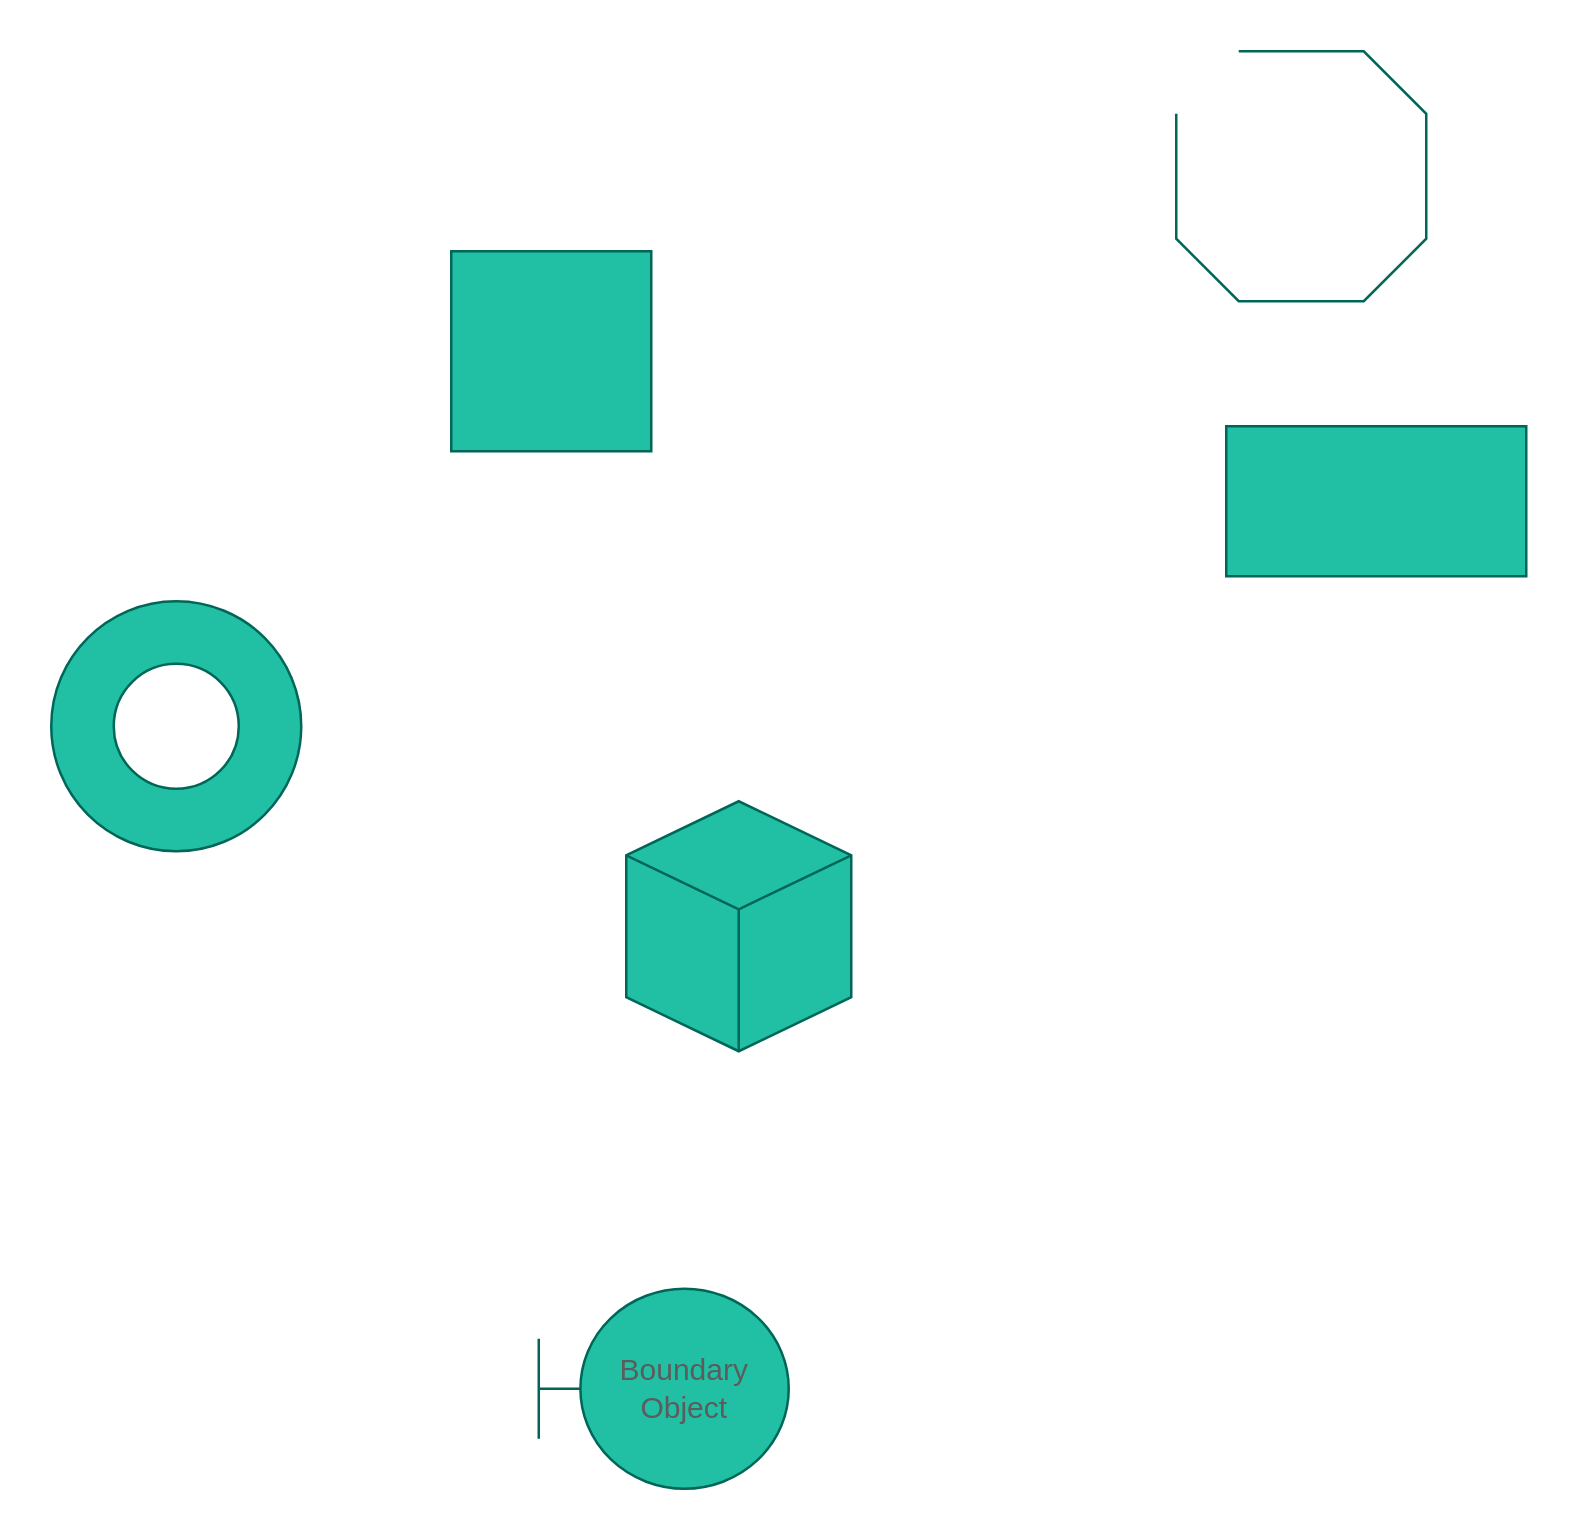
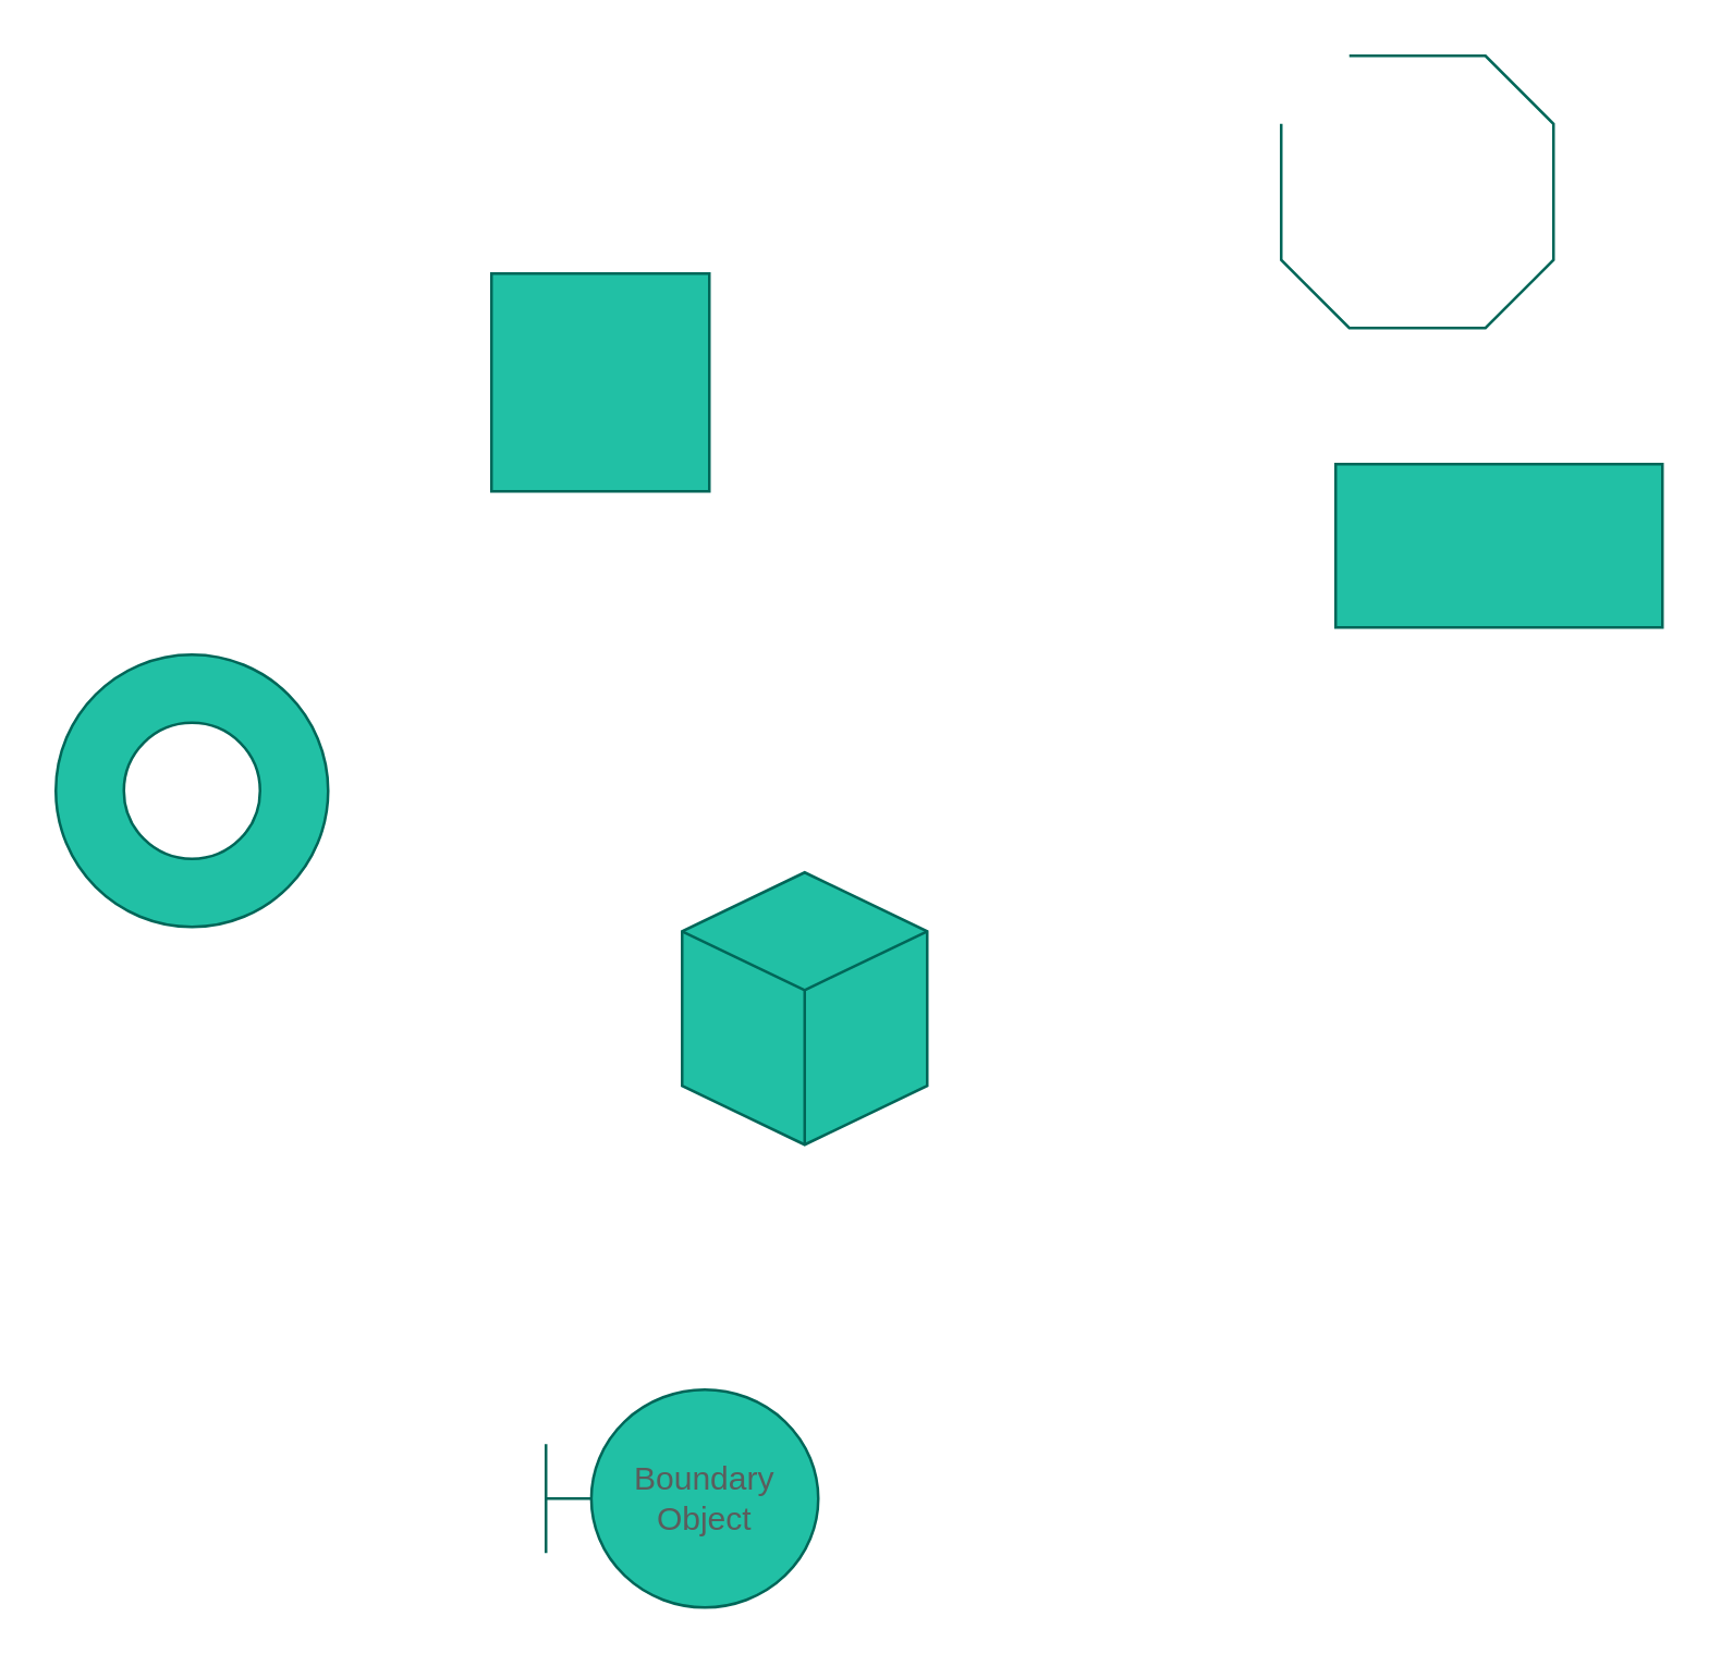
- <mxCell id="7" value="Boundary Object" style="shape=umlBoundary;whiteSpace=wrap;html=1;fillColor=#21C0A5;strokeColor=#006658;fontColor=#5C5C5C;" vertex="1" parent="1"><mxGeometry x="215" y="515" width="100" height="80" as="geometry" /></mxCell>
+ <mxCell id="7" value="Boundary Object" style="shape=umlBoundary;whiteSpace=wrap;html=1;fillColor=#21C0A5;strokeColor=#006658;fontColor=#5C5C5C;" vertex="1" parent="1"><mxGeometry x="200" y="510" width="100" height="80" as="geometry" /></mxCell>
